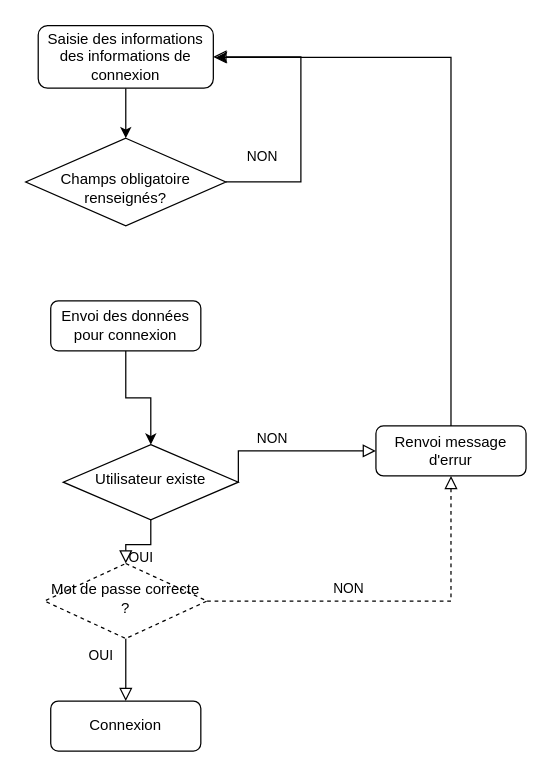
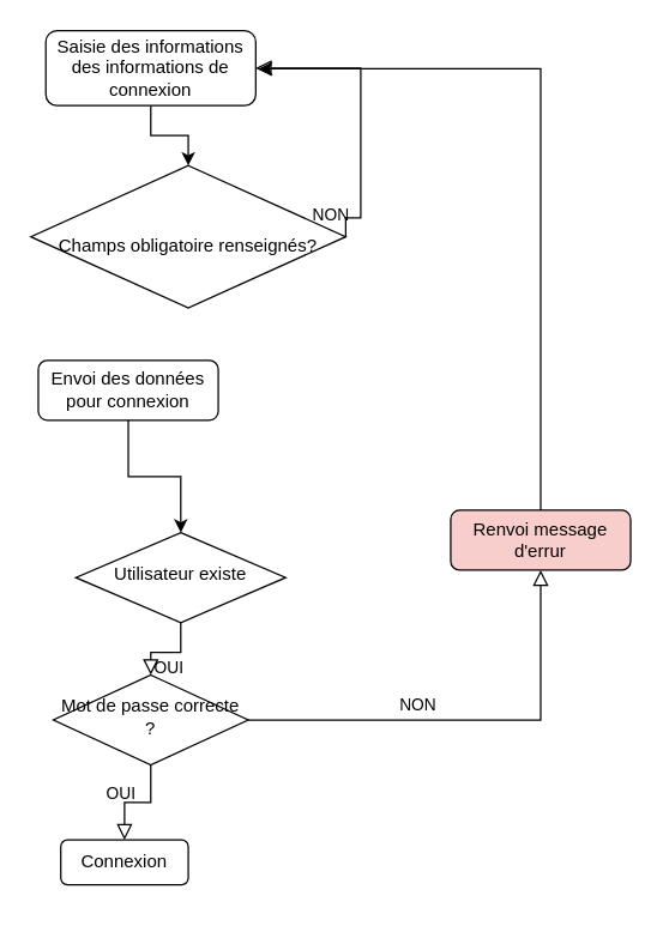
- <mxCell id="8" value="&lt;br&gt;&lt;div&gt;Champs obligatoire renseignés?&lt;/div&gt;" style="rhombus;whiteSpace=wrap;html=1;shadow=0;fontFamily=Helvetica;fontSize=12;align=center;strokeWidth=1;spacing=6;spacingTop=-4;" vertex="1" parent="1"><mxGeometry x="20" y="110" width="160" height="70" as="geometry" /></mxCell>
+ <mxCell id="8" value="&lt;br&gt;&lt;div&gt;Champs obligatoire renseignés?&lt;/div&gt;" style="rhombus;whiteSpace=wrap;html=1;shadow=0;fontFamily=Helvetica;fontSize=12;align=center;strokeWidth=1;spacing=6;spacingTop=-4;" vertex="1" parent="1"><mxGeometry x="20" y="110" width="210" height="95" as="geometry" /></mxCell>
- <mxCell id="13" value="Envoi des données pour connexion" style="rounded=1;whiteSpace=wrap;html=1;fontSize=12;glass=0;strokeWidth=1;shadow=0;" vertex="1" parent="1"><mxGeometry x="40" y="240" width="120" height="40" as="geometry" /></mxCell>
+ <mxCell id="13" value="Envoi des données pour connexion" style="rounded=1;whiteSpace=wrap;html=1;fontSize=12;glass=0;strokeWidth=1;shadow=0;" vertex="1" parent="1"><mxGeometry x="25" y="240" width="120" height="40" as="geometry" /></mxCell>
- <mxCell id="11" value="NON" style="edgeStyle=orthogonalEdgeStyle;rounded=0;html=1;jettySize=auto;orthogonalLoop=1;fontSize=11;endArrow=block;endFill=0;endSize=8;strokeWidth=1;shadow=0;labelBackgroundColor=none;exitX=1;exitY=0.5;exitDx=0;exitDy=0;entryX=0;entryY=0.5;entryDx=0;entryDy=0;" edge="1" parent="1" source="9" target="15"><mxGeometry x="-0.231" y="10" relative="1" as="geometry"><mxPoint as="offset" /><mxPoint x="180" y="150" as="sourcePoint" /><mxPoint x="170" y="45" as="targetPoint" /><Array as="points"><mxPoint x="260" y="360" /><mxPoint x="260" y="360" /></Array></mxGeometry></mxCell>
- <mxCell id="15" value="Renvoi message d'errur" style="rounded=1;whiteSpace=wrap;html=1;fontSize=12;glass=0;strokeWidth=1;shadow=0;" vertex="1" parent="1"><mxGeometry x="300" y="340" width="120" height="40" as="geometry" /></mxCell>
+ <mxCell id="15" value="Renvoi message d'errur" style="rounded=1;whiteSpace=wrap;html=1;fontSize=12;glass=0;strokeWidth=1;shadow=0;fillColor=#f8cecc;" vertex="1" parent="1"><mxGeometry x="300" y="340" width="120" height="40" as="geometry" /></mxCell>
- <mxCell id="6" value="Mot de passe correcte ?" style="rhombus;whiteSpace=wrap;html=1;shadow=0;fontFamily=Helvetica;fontSize=12;align=center;strokeWidth=1;spacing=6;spacingTop=-4;dashed=1;" parent="1" vertex="1"><mxGeometry x="35" y="450" width="130" height="60" as="geometry" /></mxCell>
+ <mxCell id="6" value="Mot de passe correcte ?" style="rhombus;whiteSpace=wrap;html=1;shadow=0;fontFamily=Helvetica;fontSize=12;align=center;strokeWidth=1;spacing=6;spacingTop=-4;" parent="1" vertex="1"><mxGeometry x="35" y="450" width="130" height="60" as="geometry" /></mxCell>
- <mxCell id="16" value="NON" style="edgeStyle=orthogonalEdgeStyle;rounded=0;html=1;jettySize=auto;orthogonalLoop=1;fontSize=11;endArrow=block;endFill=0;endSize=8;strokeWidth=1;shadow=0;labelBackgroundColor=none;exitX=1;exitY=0.5;exitDx=0;exitDy=0;entryX=0.5;entryY=1;entryDx=0;entryDy=0;dashed=1;" edge="1" parent="1" source="6" target="15"><mxGeometry x="-0.231" y="10" relative="1" as="geometry"><mxPoint as="offset" /><mxPoint x="170" y="360" as="sourcePoint" /><mxPoint x="300" y="360" as="targetPoint" /><Array as="points"><mxPoint x="360" y="480" /></Array></mxGeometry></mxCell>
+ <mxCell id="16" value="NON" style="edgeStyle=orthogonalEdgeStyle;rounded=0;html=1;jettySize=auto;orthogonalLoop=1;fontSize=11;endArrow=block;endFill=0;endSize=8;strokeWidth=1;shadow=0;labelBackgroundColor=none;exitX=1;exitY=0.5;exitDx=0;exitDy=0;entryX=0.5;entryY=1;entryDx=0;entryDy=0;" edge="1" parent="1" source="6" target="15"><mxGeometry x="-0.231" y="10" relative="1" as="geometry"><mxPoint as="offset" /><mxPoint x="170" y="360" as="sourcePoint" /><mxPoint x="300" y="360" as="targetPoint" /><Array as="points"><mxPoint x="360" y="480" /></Array></mxGeometry></mxCell>
- <mxCell id="7" value="Connexion" style="rounded=1;whiteSpace=wrap;html=1;fontSize=12;glass=0;strokeWidth=1;shadow=0;" parent="1" vertex="1"><mxGeometry x="40" y="560" width="120" height="40" as="geometry" /></mxCell>
+ <mxCell id="7" value="Connexion" style="rounded=1;whiteSpace=wrap;html=1;fontSize=12;glass=0;strokeWidth=1;shadow=0;" parent="1" vertex="1"><mxGeometry x="40" y="560" width="85" height="30" as="geometry" /></mxCell>
